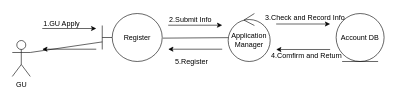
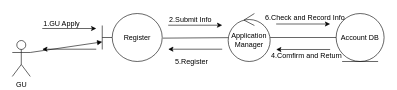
- <mxCell id="14" value="3.Check and Record Info&lt;br&gt;&lt;br&gt;" style="text;html=1;resizable=0;points=[];autosize=1;align=left;verticalAlign=top;spacingTop=-4;" vertex="1" parent="1"><mxGeometry x="440" y="20" width="150" height="30" as="geometry" /></mxCell>
+ <mxCell id="14" value="6.Check and Record Info&lt;br&gt;&lt;br&gt;" style="text;html=1;resizable=0;points=[];autosize=1;align=left;verticalAlign=top;spacingTop=-4;" vertex="1" parent="1"><mxGeometry x="440" y="20" width="150" height="30" as="geometry" /></mxCell>
+ <mxCell id="8" value="" style="endArrow=none;html=1;entryX=0;entryY=0.5;entryDx=0;entryDy=0;" edge="1" parent="1" source="5" target="7"><mxGeometry width="50" height="50" relative="1" as="geometry"><mxPoint x="453" y="67" as="sourcePoint" /><mxPoint x="530" y="42" as="targetPoint" /></mxGeometry></mxCell>
- <mxCell id="4" value="" style="endArrow=none;html=1;exitX=1;exitY=0.333;exitDx=0;exitDy=0;exitPerimeter=0;" edge="1" parent="1" source="2" target="3"><mxGeometry width="50" height="50" relative="1" as="geometry"><mxPoint x="60" y="62" as="sourcePoint" /><mxPoint x="160" y="62" as="targetPoint" /></mxGeometry></mxCell>
+ <mxCell id="4" value="" style="endArrow=block;html=1;exitX=1;exitY=0.333;exitDx=0;exitDy=0;exitPerimeter=0;" edge="1" parent="1" source="2" target="3"><mxGeometry width="50" height="50" relative="1" as="geometry"><mxPoint x="60" y="62" as="sourcePoint" /><mxPoint x="160" y="62" as="targetPoint" /></mxGeometry></mxCell>
